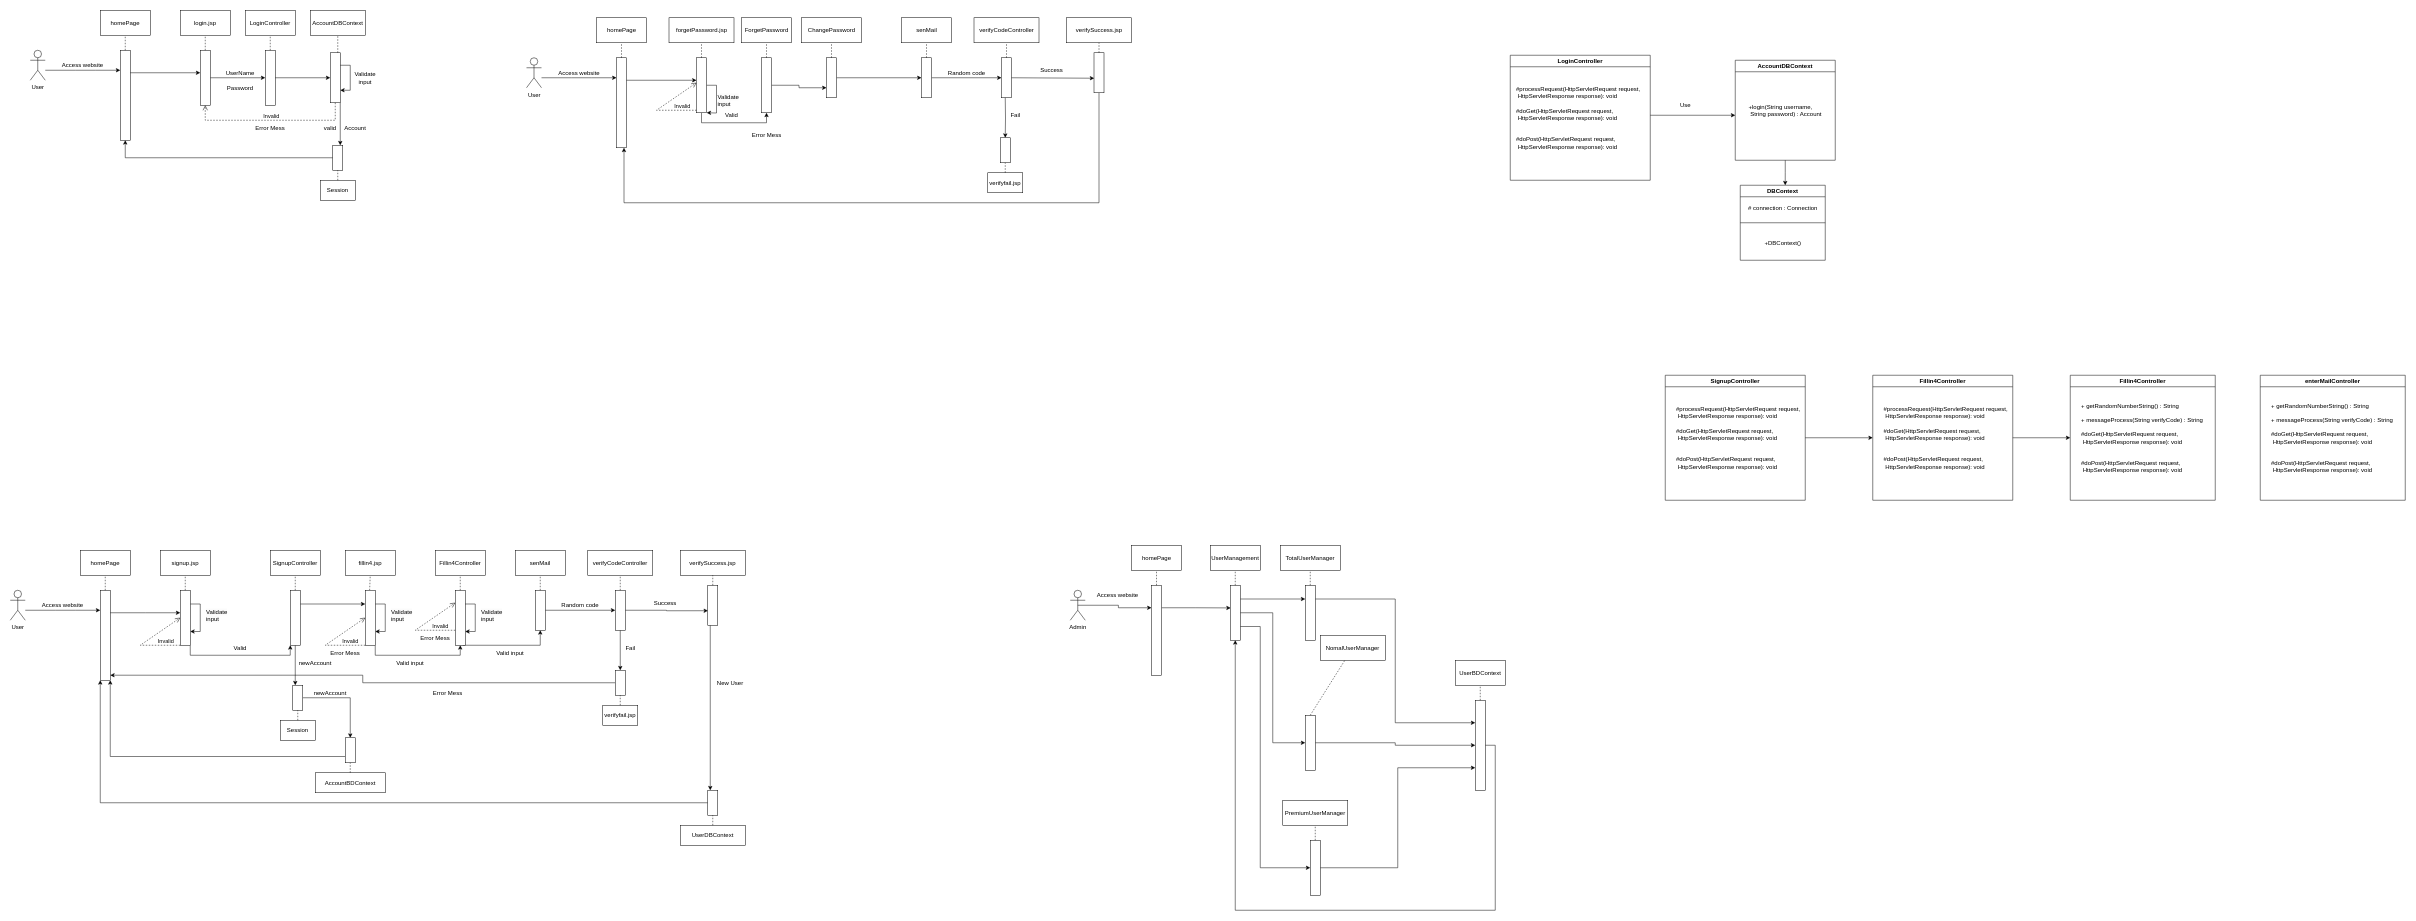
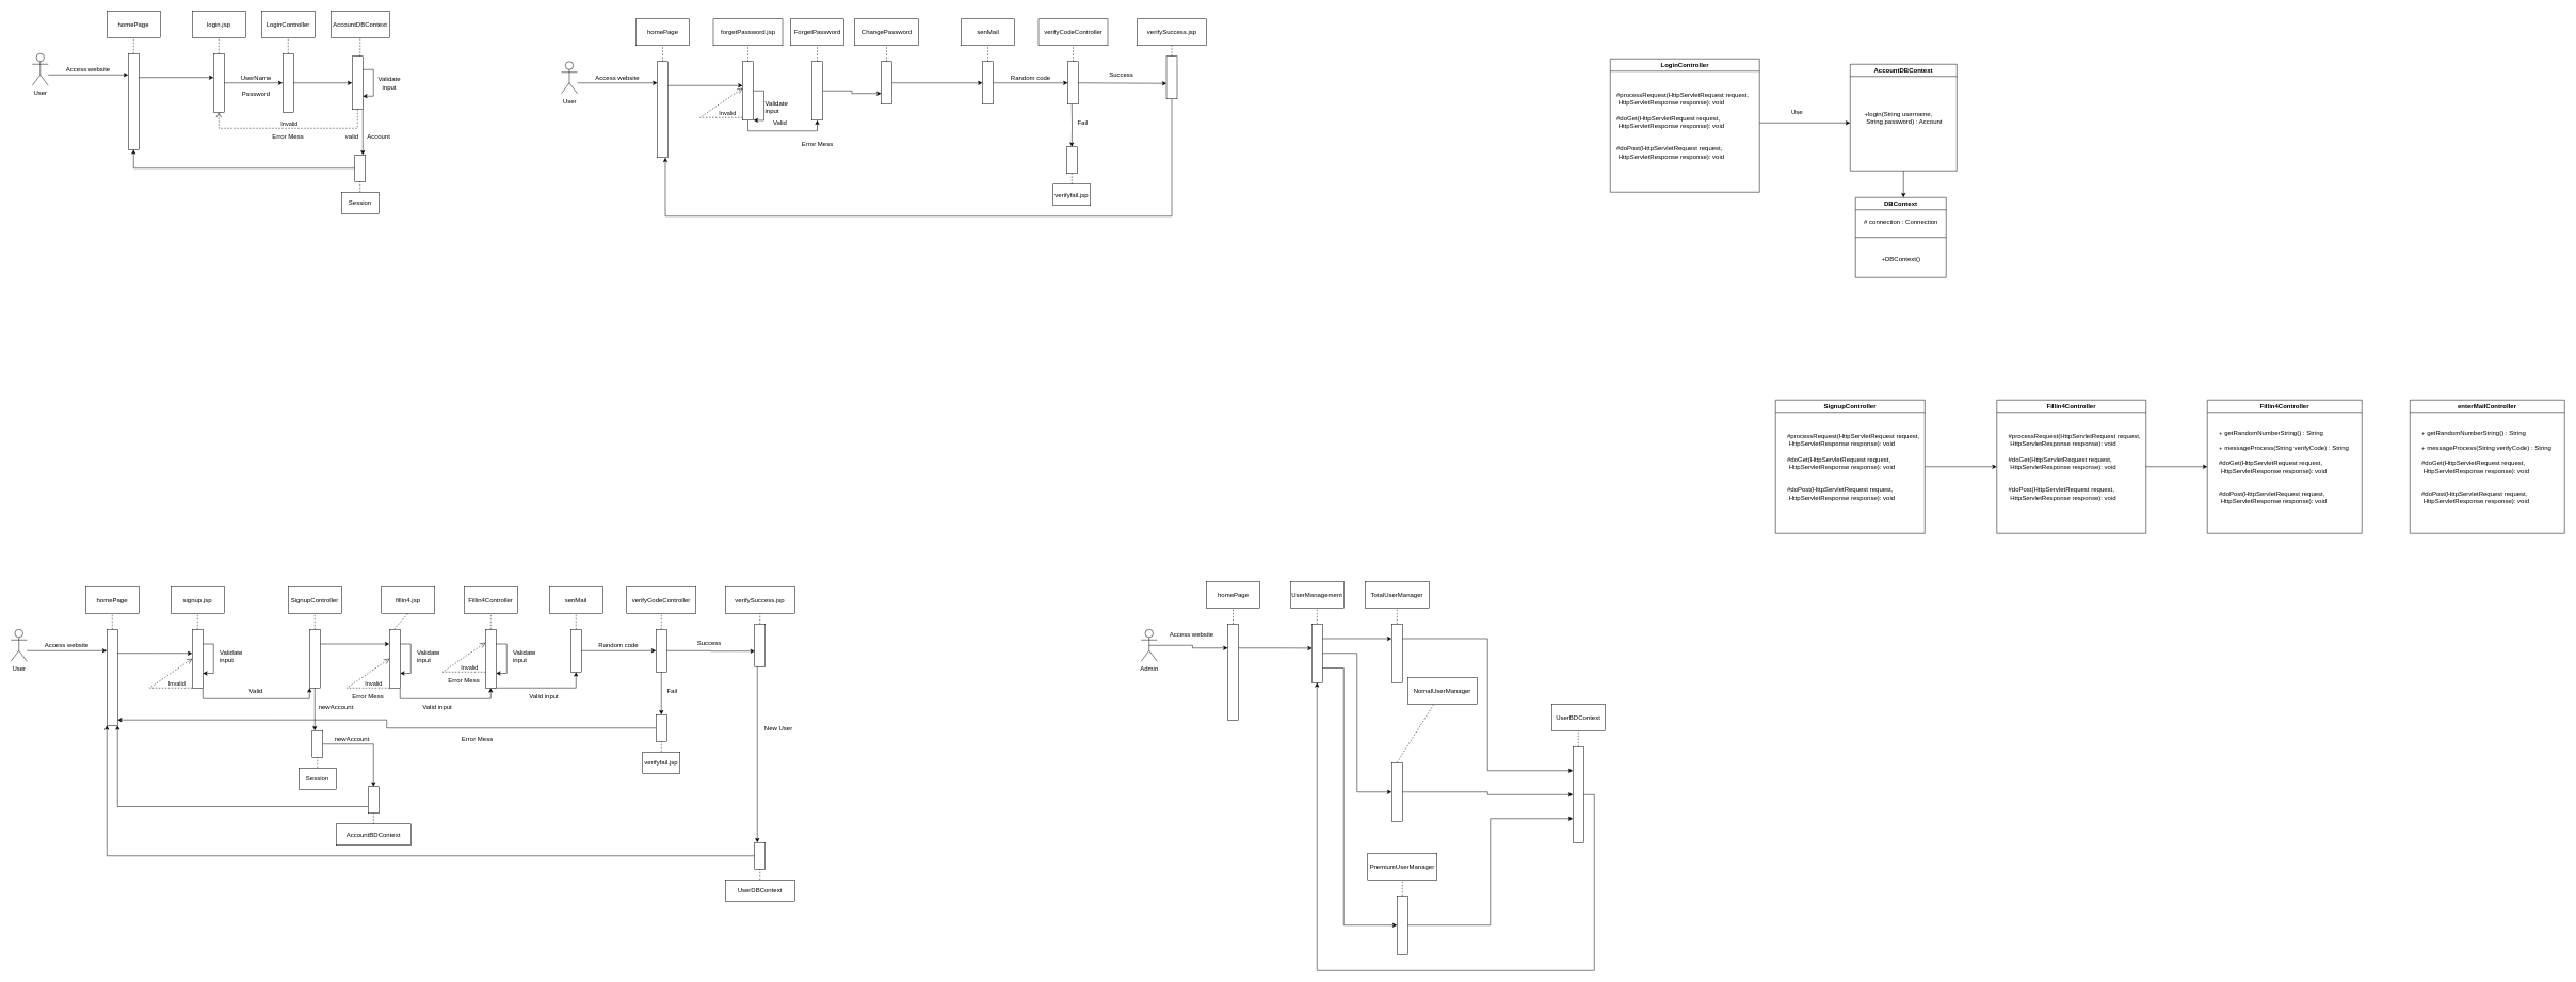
- <mxCell id="60" value="fillin4.jsp" style="rounded=0;whiteSpace=wrap;html=1;" parent="1" vertex="1"><mxGeometry x="690" y="1100" width="100" height="50" as="geometry" /></mxCell>
+ <mxCell id="60" value="fillin4.jsp" style="rounded=0;whiteSpace=wrap;html=1;" parent="1" vertex="1"><mxGeometry x="715" y="1100" width="100" height="50" as="geometry" /></mxCell>
